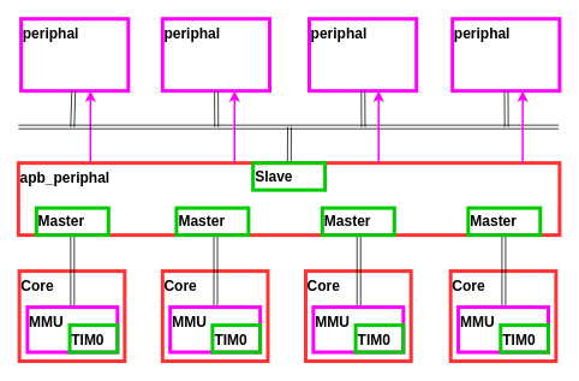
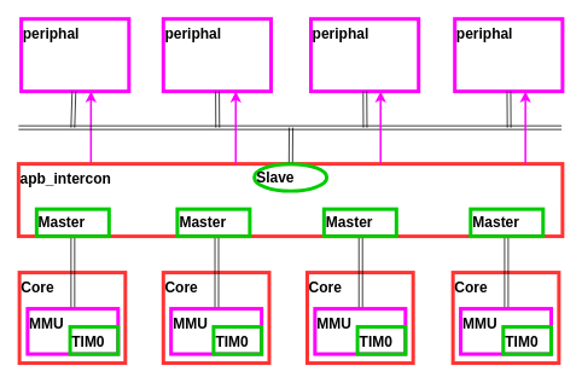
- <mxCell id="37" value="Slave" style="rounded=0;whiteSpace=wrap;html=1;strokeColor=#00CC00;strokeWidth=4;fillColor=none;fontSize=16;align=left;fontStyle=1" vertex="1" parent="1"><mxGeometry x="280.5" y="180" width="80" height="30" as="geometry" /></mxCell>
+ <mxCell id="37" value="Slave" style="ellipse;whiteSpace=wrap;html=1;strokeColor=#00CC00;strokeWidth=4;fillColor=none;fontSize=16;align=left;fontStyle=1;" vertex="1" parent="1"><mxGeometry x="280.5" y="180" width="80" height="30" as="geometry" /></mxCell>
- <mxCell id="7" value="apb_periphal" style="rounded=0;whiteSpace=wrap;html=1;strokeColor=#FF3333;strokeWidth=4;fillColor=none;fontSize=16;align=left;fontStyle=1;verticalAlign=top;" vertex="1" parent="1"><mxGeometry x="20" y="180" width="601" height="80" as="geometry" /></mxCell>
+ <mxCell id="7" value="apb_intercon" style="rounded=0;whiteSpace=wrap;html=1;strokeColor=#FF3333;strokeWidth=4;fillColor=none;fontSize=16;align=left;fontStyle=1;verticalAlign=top;" vertex="1" parent="1"><mxGeometry x="20" y="180" width="601" height="80" as="geometry" /></mxCell>
